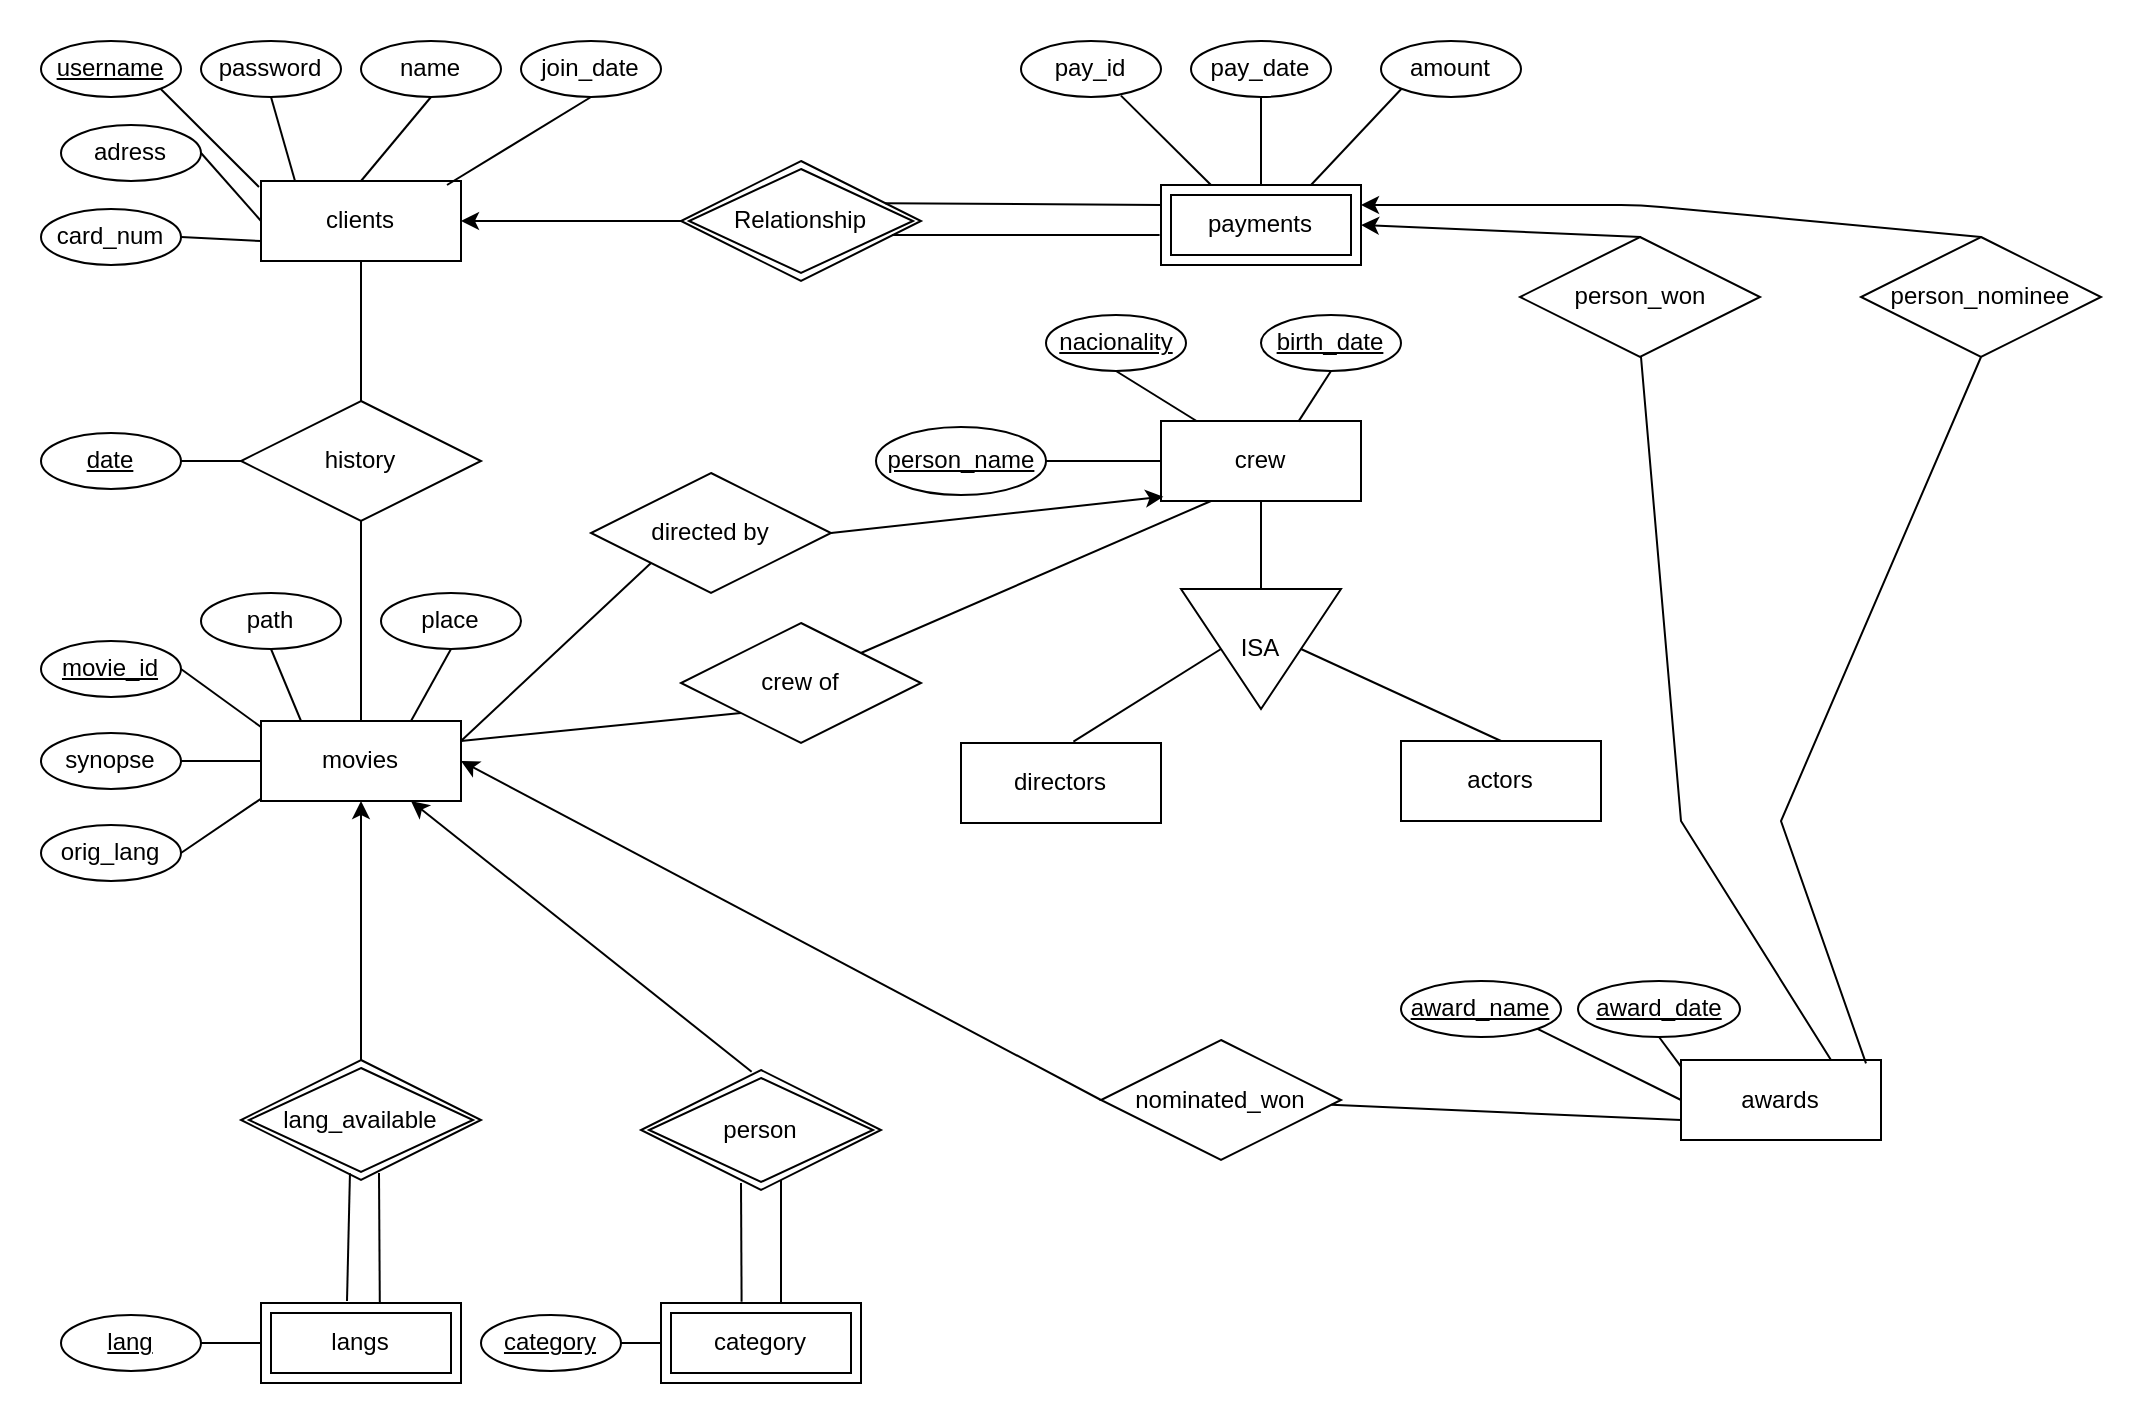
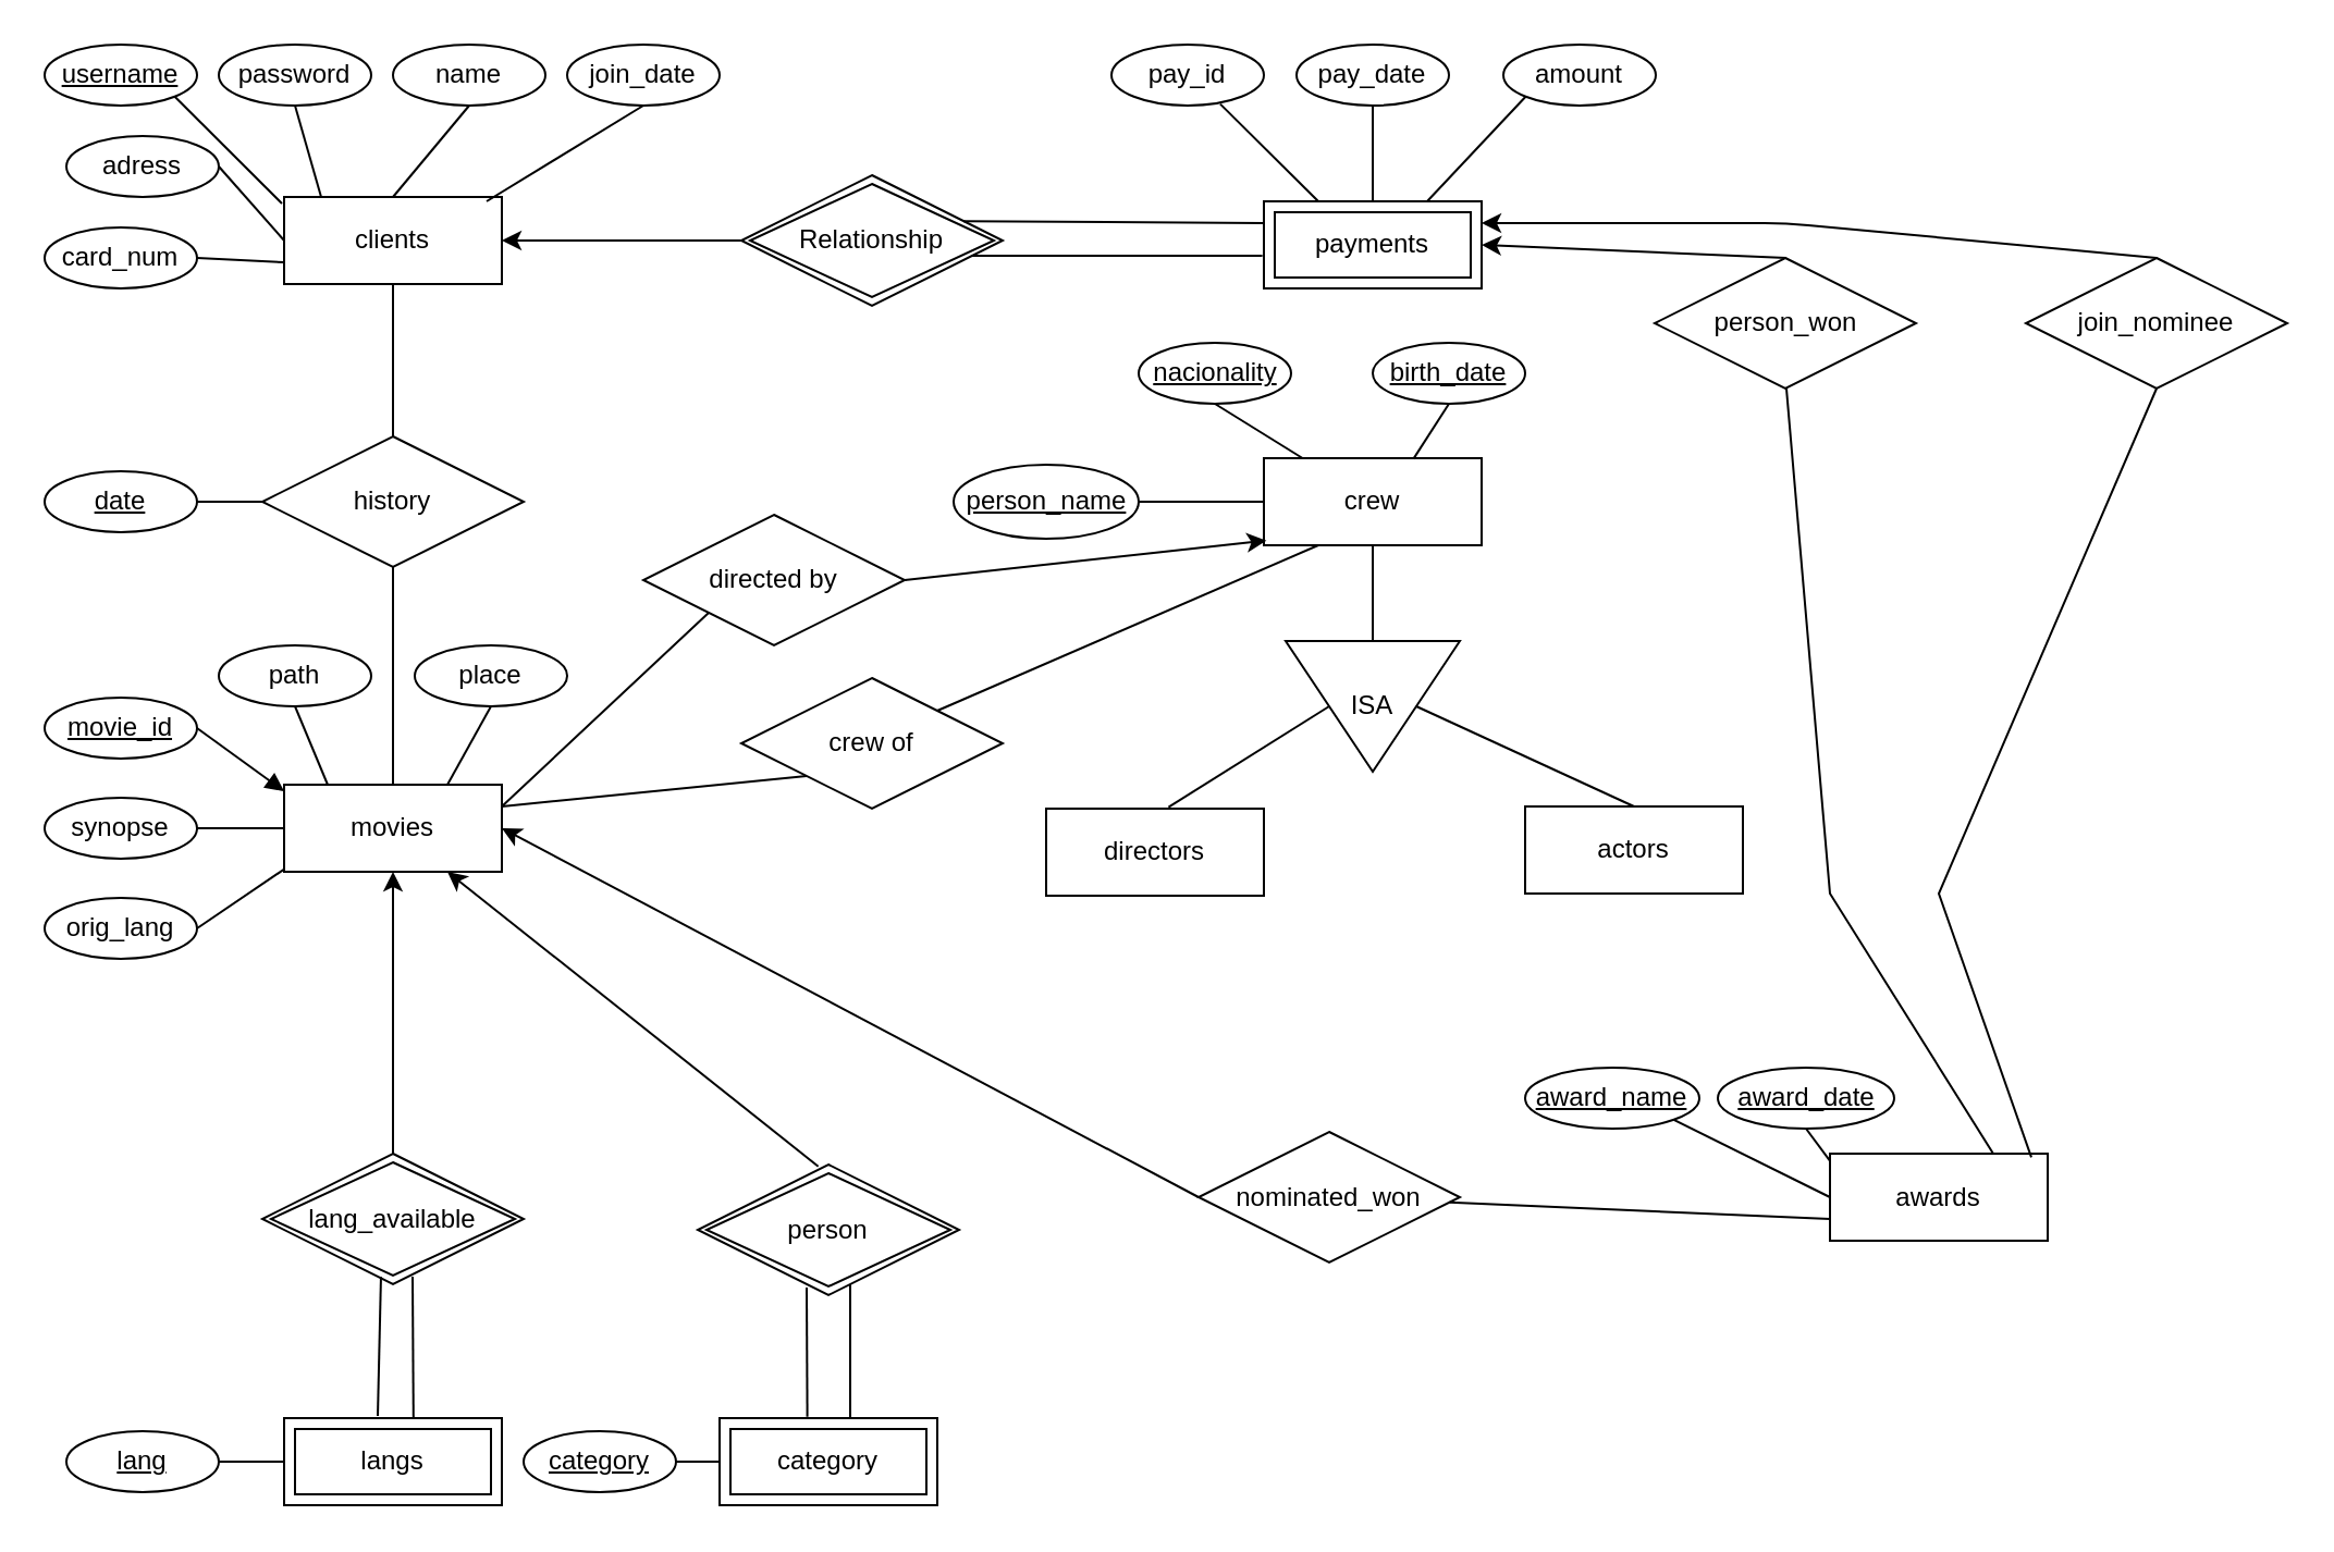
- <mxCell id="79" value="person_nominee" style="shape=rhombus;perimeter=rhombusPerimeter;whiteSpace=wrap;html=1;align=center;" vertex="1" parent="1"><mxGeometry x="930" y="118" width="120" height="60" as="geometry" /></mxCell>
+ <mxCell id="79" value="join_nominee" style="shape=rhombus;perimeter=rhombusPerimeter;whiteSpace=wrap;html=1;align=center;" vertex="1" parent="1"><mxGeometry x="930" y="118" width="120" height="60" as="geometry" /></mxCell>
- <mxCell id="28" value="" style="endArrow=none;html=1;rounded=0;exitX=1;exitY=0.5;exitDx=0;exitDy=0;entryX=0;entryY=0.075;entryDx=0;entryDy=0;entryPerimeter=0;" edge="1" parent="1" source="23" target="19"><mxGeometry relative="1" as="geometry"><mxPoint x="30" y="460" as="sourcePoint" /><mxPoint x="190" y="460" as="targetPoint" /></mxGeometry></mxCell>
+ <mxCell id="28" value="" style="endArrow=block;html=1;rounded=0;exitX=1;exitY=0.5;exitDx=0;exitDy=0;entryX=0;entryY=0.075;entryDx=0;entryDy=0;entryPerimeter=0;" edge="1" parent="1" source="23" target="19"><mxGeometry relative="1" as="geometry"><mxPoint x="30" y="460" as="sourcePoint" /><mxPoint x="190" y="460" as="targetPoint" /></mxGeometry></mxCell>
